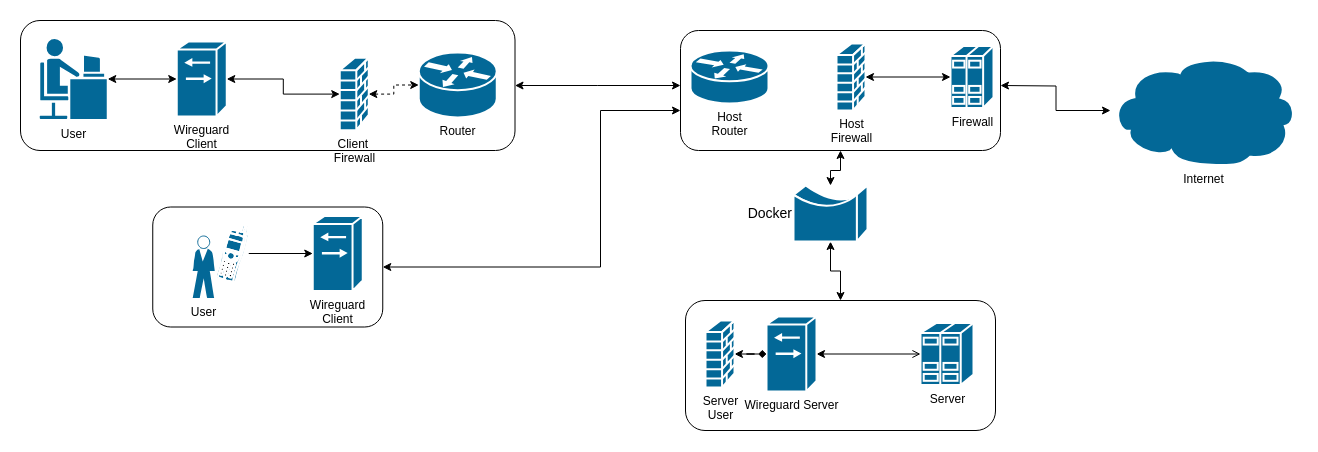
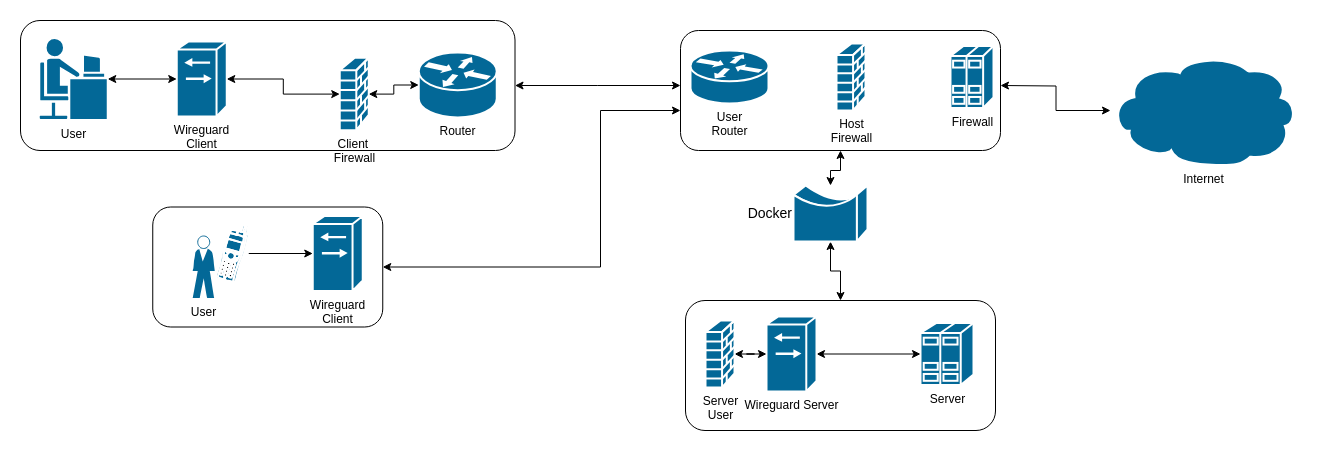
- <mxCell id="26" style="edgeStyle=orthogonalEdgeStyle;rounded=0;orthogonalLoop=1;jettySize=auto;html=1;startArrow=classic;startFill=1;" parent="22" source="24" target="25" edge="1"><mxGeometry relative="1" as="geometry" /></mxCell>
- <mxCell id="15" value="" style="edgeStyle=orthogonalEdgeStyle;rounded=0;orthogonalLoop=1;jettySize=auto;html=1;startArrow=classic;startFill=1;dashed=1;" parent="6" source="12" target="14" edge="1"><mxGeometry relative="1" as="geometry" /></mxCell>
+ <mxCell id="15" value="" style="edgeStyle=orthogonalEdgeStyle;rounded=0;orthogonalLoop=1;jettySize=auto;html=1;startArrow=classic;startFill=1;" parent="6" source="12" target="14" edge="1"><mxGeometry relative="1" as="geometry" /></mxCell>
- <mxCell id="27" value="&lt;div&gt;Host&lt;/div&gt;&lt;div&gt;Router&lt;/div&gt;" style="shape=mxgraph.cisco.routers.router;sketch=0;html=1;pointerEvents=1;dashed=0;fillColor=#036897;strokeColor=#ffffff;strokeWidth=2;verticalLabelPosition=bottom;verticalAlign=top;align=center;outlineConnect=0;" parent="22" vertex="1"><mxGeometry x="10" y="20" width="78" height="53" as="geometry" /></mxCell>
+ <mxCell id="27" value="&lt;div&gt;User&lt;/div&gt;&lt;div&gt;Router&lt;/div&gt;" style="shape=mxgraph.cisco.routers.router;sketch=0;html=1;pointerEvents=1;dashed=0;fillColor=#036897;strokeColor=#ffffff;strokeWidth=2;verticalLabelPosition=bottom;verticalAlign=top;align=center;outlineConnect=0;" parent="22" vertex="1"><mxGeometry x="10" y="20" width="78" height="53" as="geometry" /></mxCell>
- <mxCell id="33" value="" style="edgeStyle=orthogonalEdgeStyle;rounded=0;orthogonalLoop=1;jettySize=auto;html=1;startArrow=classic;startFill=1;endArrow=diamond;" parent="28" source="34" target="32" edge="1"><mxGeometry relative="1" as="geometry" /></mxCell>
+ <mxCell id="33" value="" style="edgeStyle=orthogonalEdgeStyle;rounded=0;orthogonalLoop=1;jettySize=auto;html=1;startArrow=classic;startFill=1;" parent="28" source="34" target="32" edge="1"><mxGeometry relative="1" as="geometry" /></mxCell>
- <mxCell id="31" value="" style="edgeStyle=orthogonalEdgeStyle;rounded=0;orthogonalLoop=1;jettySize=auto;html=1;startArrow=classic;startFill=1;endArrow=open;" parent="28" source="32" target="30" edge="1"><mxGeometry relative="1" as="geometry" /></mxCell>
+ <mxCell id="31" value="" style="edgeStyle=orthogonalEdgeStyle;rounded=0;orthogonalLoop=1;jettySize=auto;html=1;startArrow=classic;startFill=1;" parent="28" source="32" target="30" edge="1"><mxGeometry relative="1" as="geometry" /></mxCell>
